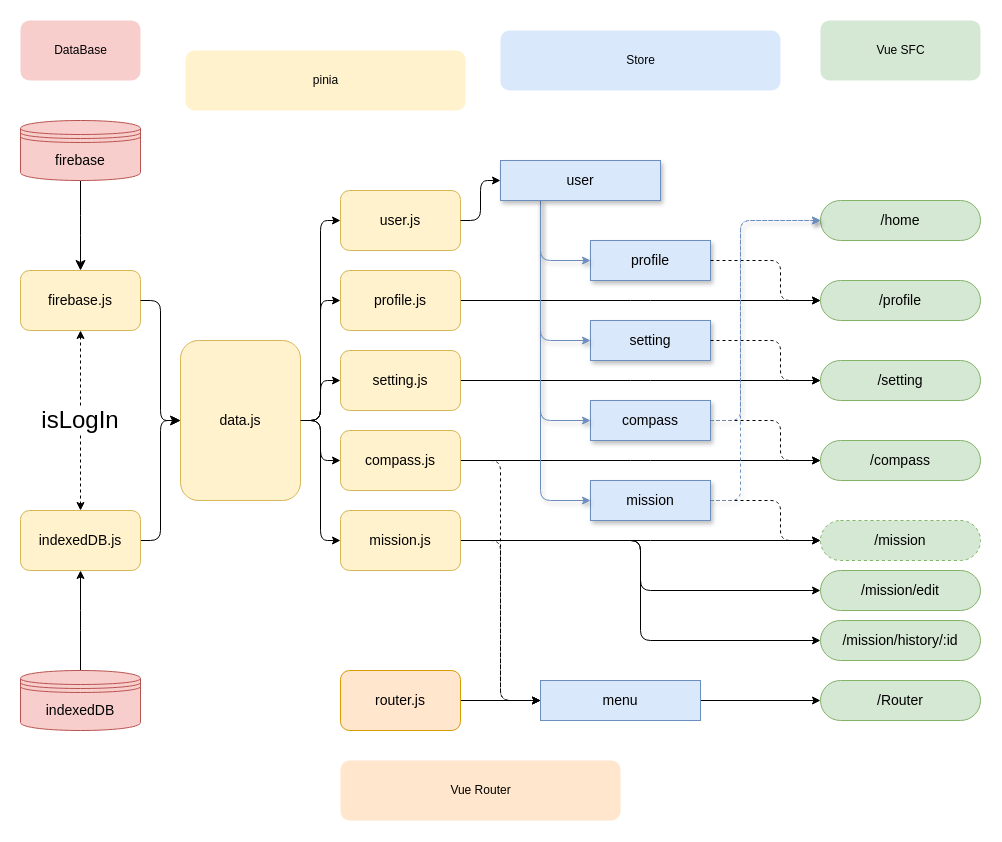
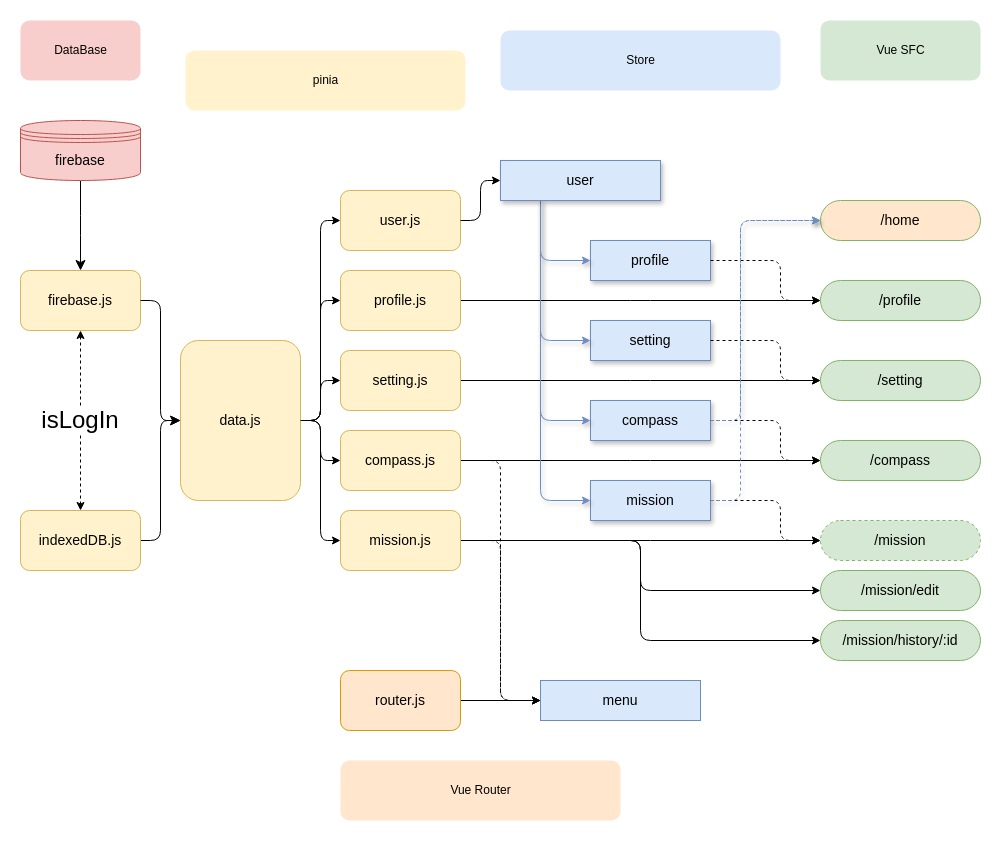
- <mxCell id="44" value="/home" style="rounded=1;whiteSpace=wrap;html=1;fontSize=14;glass=0;arcSize=50;align=center;spacingLeft=0;spacing=0;labelBorderColor=none;labelBackgroundColor=none;fillColor=#d5e8d4;strokeColor=#82b366;" parent="1" vertex="1"><mxGeometry x="820" y="200" width="160" height="40" as="geometry" /></mxCell>
+ <mxCell id="44" value="/home" style="rounded=1;whiteSpace=wrap;html=1;fontSize=14;glass=0;arcSize=50;align=center;spacingLeft=0;spacing=0;labelBorderColor=none;labelBackgroundColor=none;fillColor=#ffe6cc;strokeColor=#82b366;" parent="1" vertex="1"><mxGeometry x="820" y="200" width="160" height="40" as="geometry" /></mxCell>
- <mxCell id="13" style="edgeStyle=elbowEdgeStyle;html=1;fontSize=14;rounded=1;" parent="1" source="14" target="24" edge="1"><mxGeometry relative="1" as="geometry" /></mxCell>
- <mxCell id="14" value="indexedDB" style="shape=datastore;whiteSpace=wrap;html=1;fontSize=14;fillColor=#f8cecc;strokeColor=#b85450;rounded=1;" parent="1" vertex="1"><mxGeometry x="20" y="670" width="120" height="60" as="geometry" /></mxCell>
- <mxCell id="31" style="edgeStyle=orthogonalEdgeStyle;rounded=1;html=1;fontSize=11;fontColor=default;" parent="1" source="32" target="33" edge="1"><mxGeometry relative="1" as="geometry" /></mxCell>
- <mxCell id="33" value="/Router" style="rounded=1;whiteSpace=wrap;html=1;fontSize=14;glass=0;arcSize=50;align=center;spacingLeft=0;spacing=0;labelBorderColor=none;labelBackgroundColor=none;fillColor=#d5e8d4;strokeColor=#82b366;" parent="1" vertex="1"><mxGeometry x="820" y="680" width="160" height="40" as="geometry" /></mxCell>
